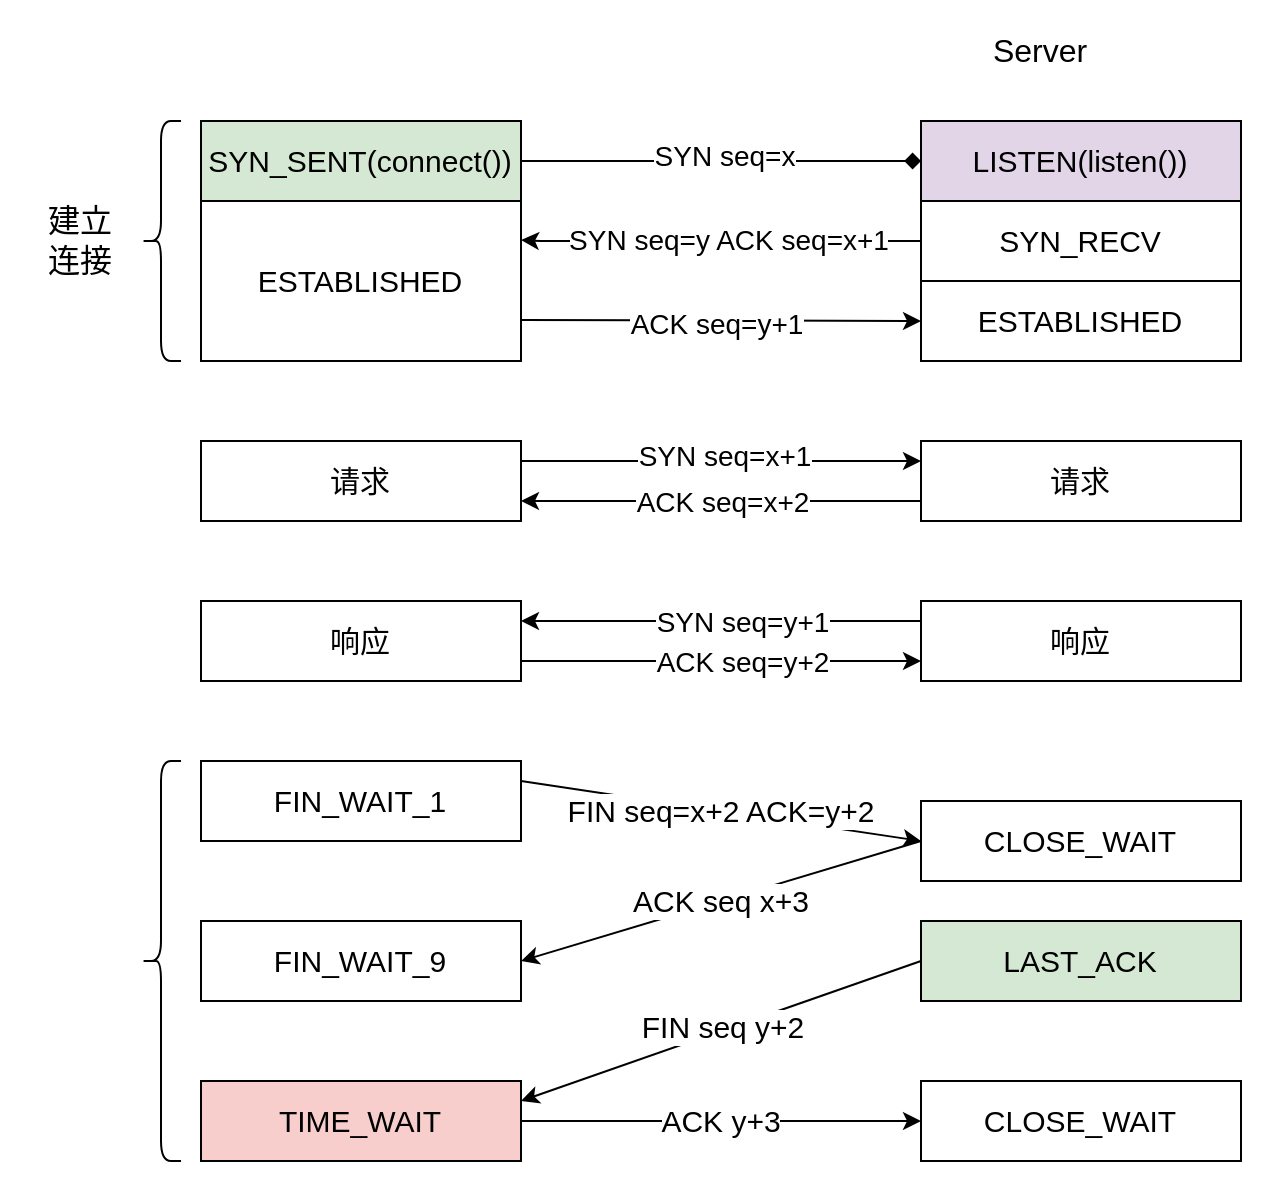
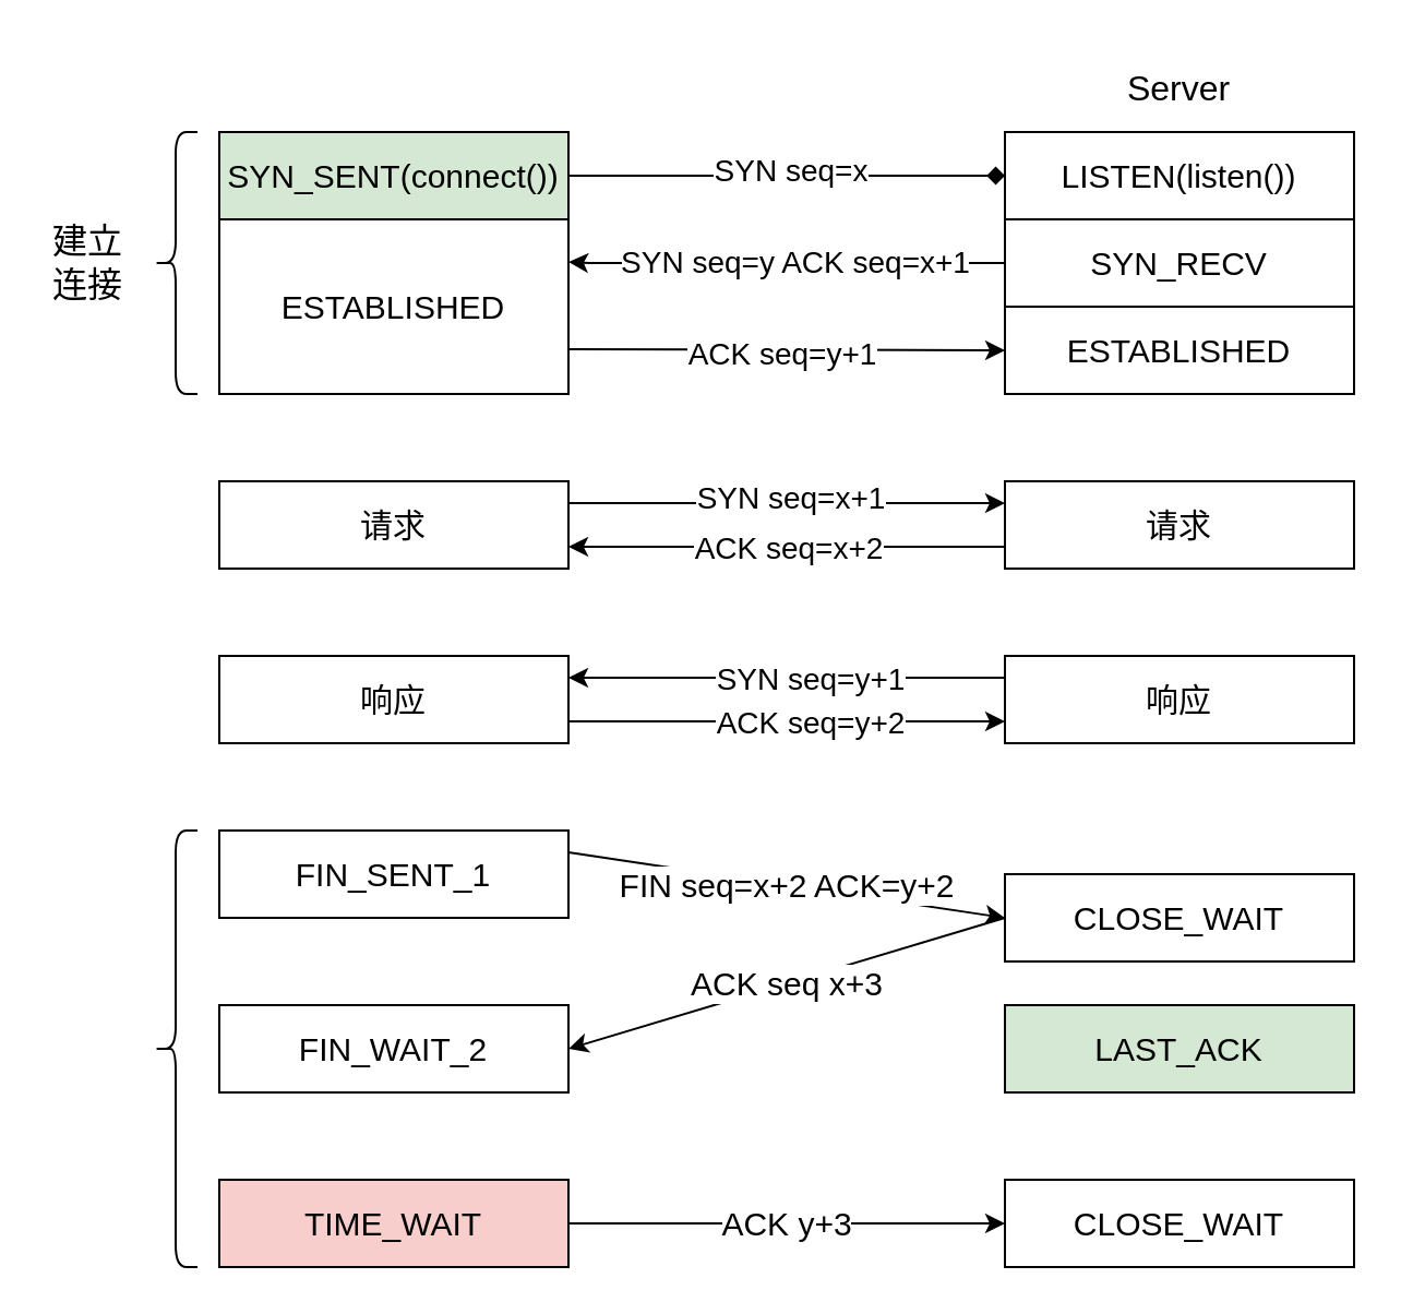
- <mxCell id="2" value="&lt;font style=&quot;font-size: 16px&quot;&gt;Server&lt;/font&gt;" style="text;html=1;strokeColor=none;fillColor=none;align=center;verticalAlign=middle;whiteSpace=wrap;rounded=0;" vertex="1" parent="1"><mxGeometry x="480" y="5" width="80" height="40" as="geometry" /></mxCell>
+ <mxCell id="2" value="&lt;font style=&quot;font-size: 16px&quot;&gt;Server&lt;/font&gt;" style="text;html=1;strokeColor=none;fillColor=none;align=center;verticalAlign=middle;whiteSpace=wrap;rounded=0;" vertex="1" parent="1"><mxGeometry x="500" y="20" width="80" height="40" as="geometry" /></mxCell>
- <mxCell id="6" value="&lt;font style=&quot;font-size: 15px&quot;&gt;LISTEN(listen())&lt;/font&gt;" style="rounded=0;whiteSpace=wrap;html=1;fillColor=#e1d5e7;" vertex="1" parent="1"><mxGeometry x="460" y="60" width="160" height="40" as="geometry" /></mxCell>
+ <mxCell id="6" value="&lt;font style=&quot;font-size: 15px&quot;&gt;LISTEN(listen())&lt;/font&gt;" style="rounded=0;whiteSpace=wrap;html=1;" vertex="1" parent="1"><mxGeometry x="460" y="60" width="160" height="40" as="geometry" /></mxCell>
- <mxCell id="14" value="&lt;font style=&quot;font-size: 15px&quot;&gt;FIN_WAIT_1&lt;/font&gt;" style="rounded=0;whiteSpace=wrap;html=1;" vertex="1" parent="1"><mxGeometry x="100" y="380" width="160" height="40" as="geometry" /></mxCell>
+ <mxCell id="14" value="&lt;font style=&quot;font-size: 15px&quot;&gt;FIN_SENT_1&lt;/font&gt;" style="rounded=0;whiteSpace=wrap;html=1;" vertex="1" parent="1"><mxGeometry x="100" y="380" width="160" height="40" as="geometry" /></mxCell>
- <mxCell id="15" value="&lt;font style=&quot;font-size: 15px&quot;&gt;FIN_WAIT_9&lt;/font&gt;" style="rounded=0;whiteSpace=wrap;html=1;" vertex="1" parent="1"><mxGeometry x="100" y="460" width="160" height="40" as="geometry" /></mxCell>
+ <mxCell id="15" value="&lt;font style=&quot;font-size: 15px&quot;&gt;FIN_WAIT_2&lt;/font&gt;" style="rounded=0;whiteSpace=wrap;html=1;" vertex="1" parent="1"><mxGeometry x="100" y="460" width="160" height="40" as="geometry" /></mxCell>
- <mxCell id="23" value="" style="endArrow=classic;html=1;entryX=1;entryY=0.25;entryDx=0;entryDy=0;exitX=0;exitY=0.5;exitDx=0;exitDy=0;" edge="1" parent="1" target="17" source="19"><mxGeometry width="50" height="50" relative="1" as="geometry"><mxPoint x="420" y="480" as="sourcePoint" /><mxPoint x="300" y="510" as="targetPoint" /></mxGeometry></mxCell>
- <mxCell id="24" value="&lt;font style=&quot;font-size: 15px&quot;&gt;FIN seq y+2&lt;/font&gt;" style="text;html=1;resizable=0;points=[];align=center;verticalAlign=middle;labelBackgroundColor=#ffffff;" vertex="1" connectable="0" parent="23"><mxGeometry x="-0.285" y="1" relative="1" as="geometry"><mxPoint x="-28" y="6" as="offset" /></mxGeometry></mxCell>
